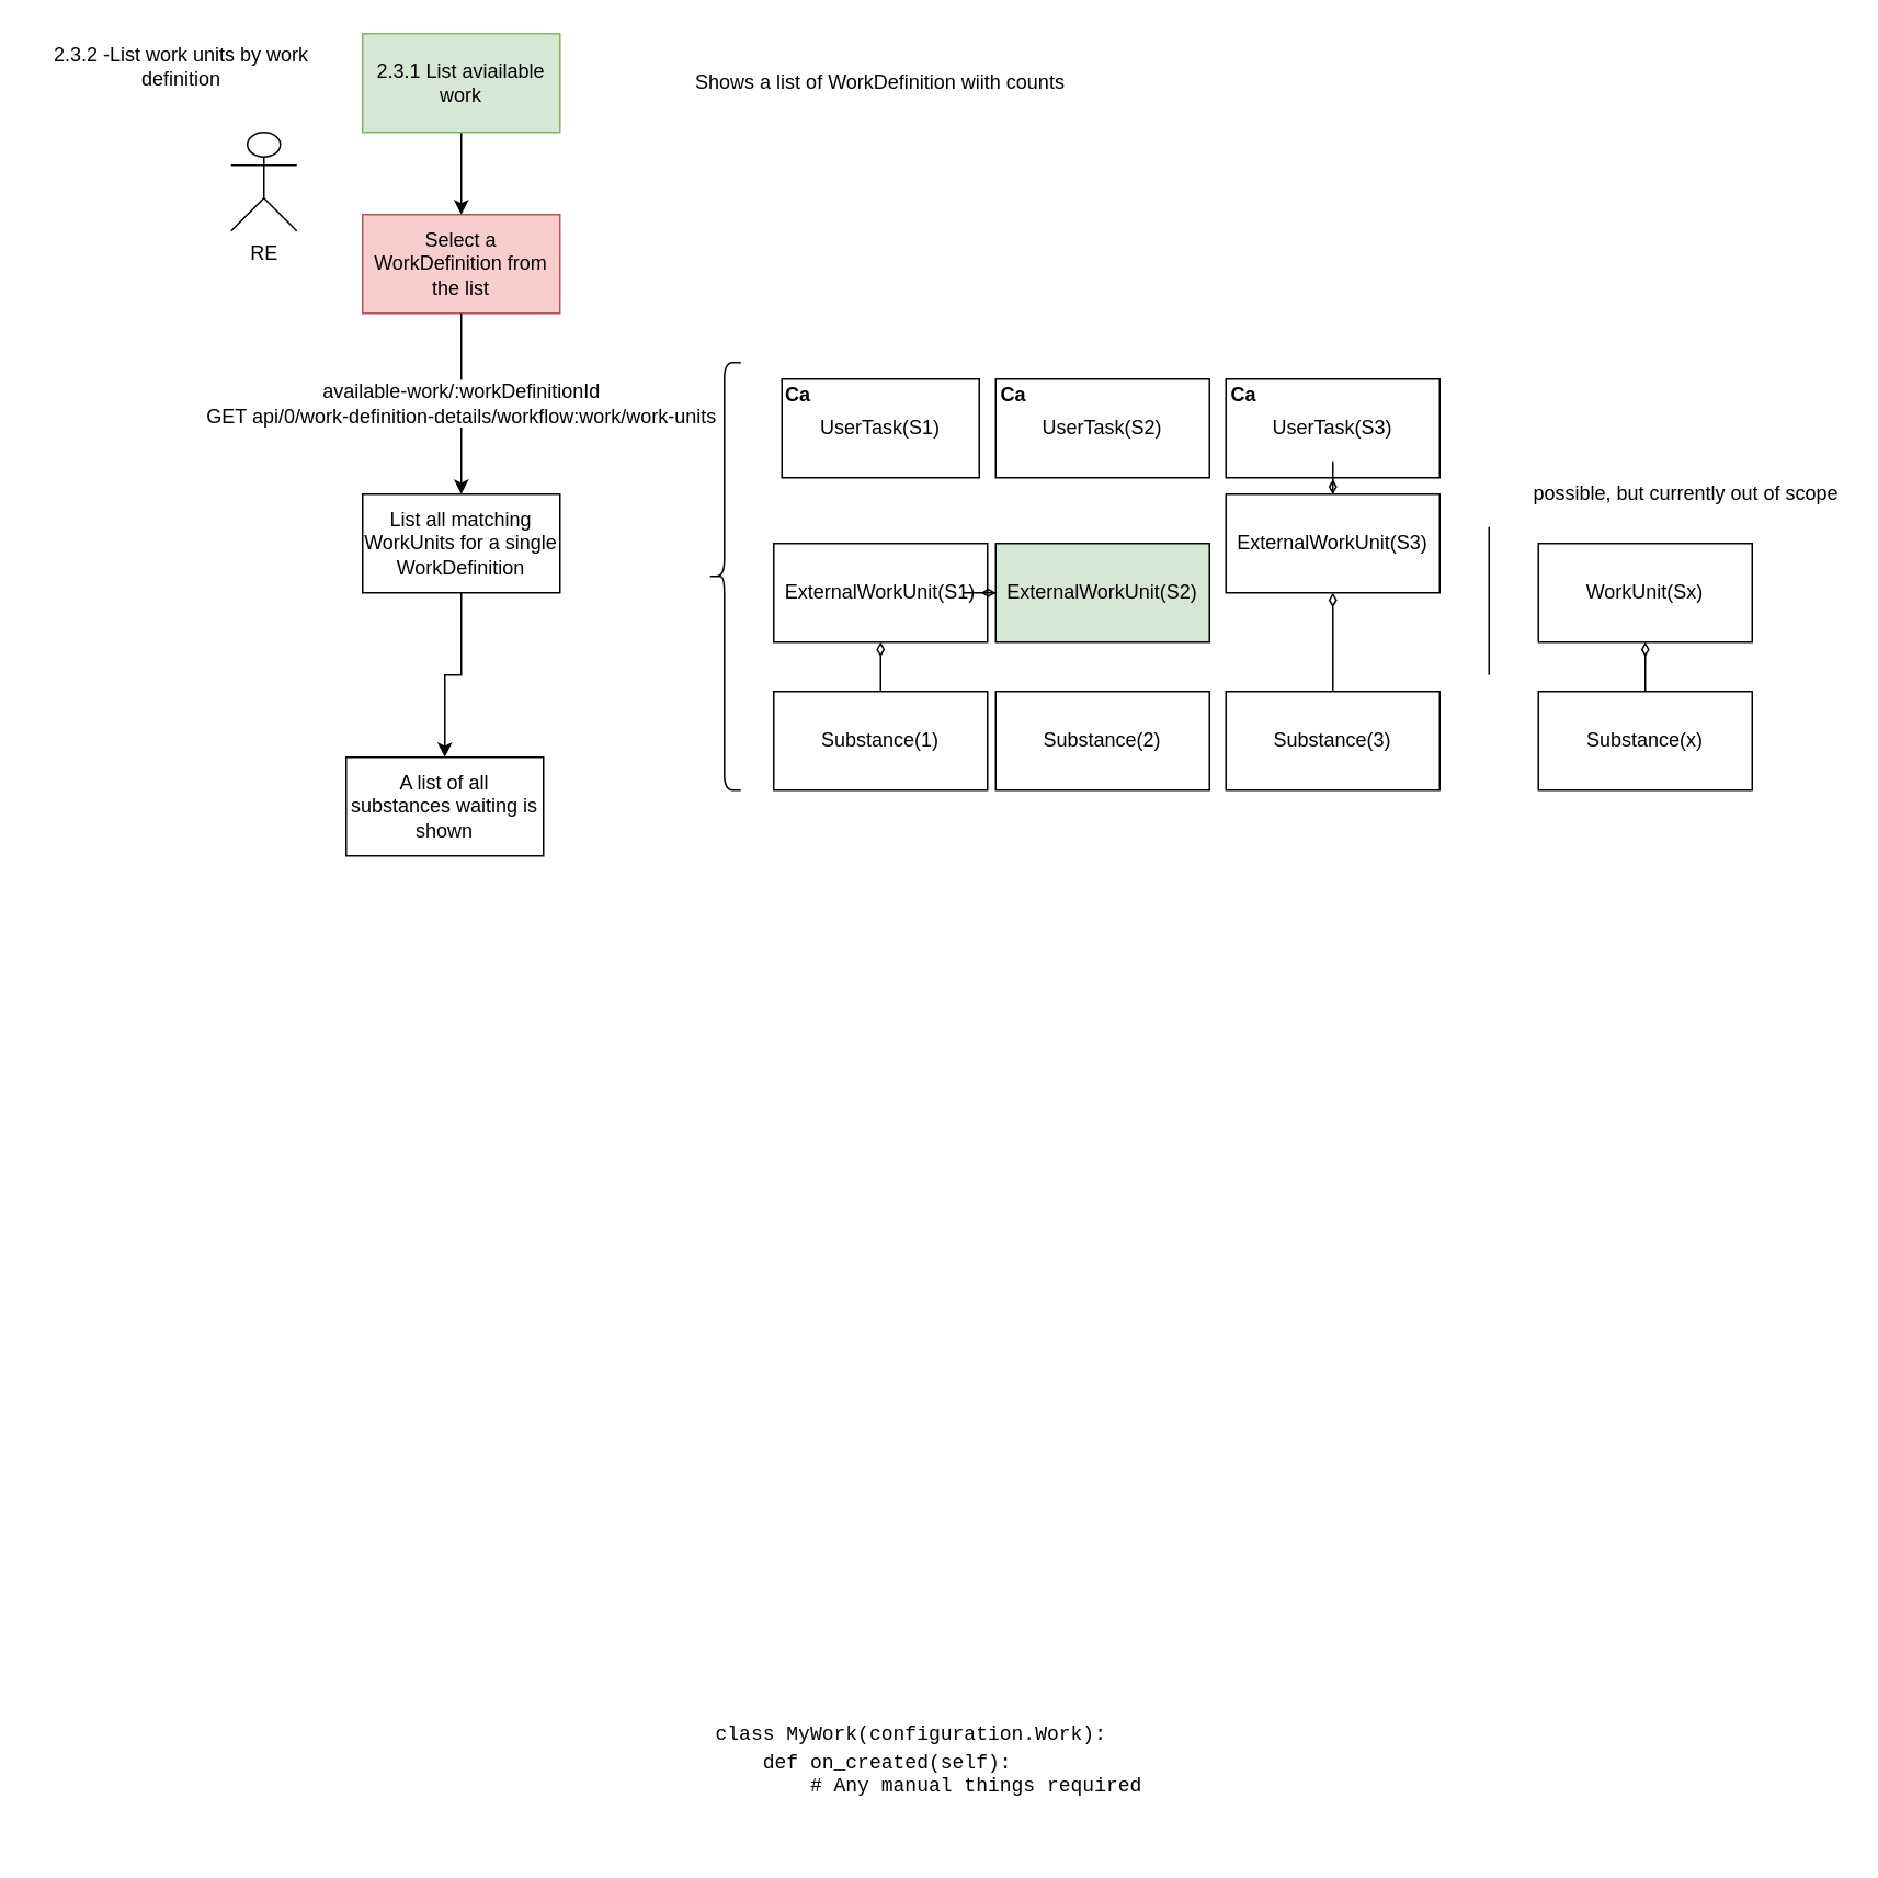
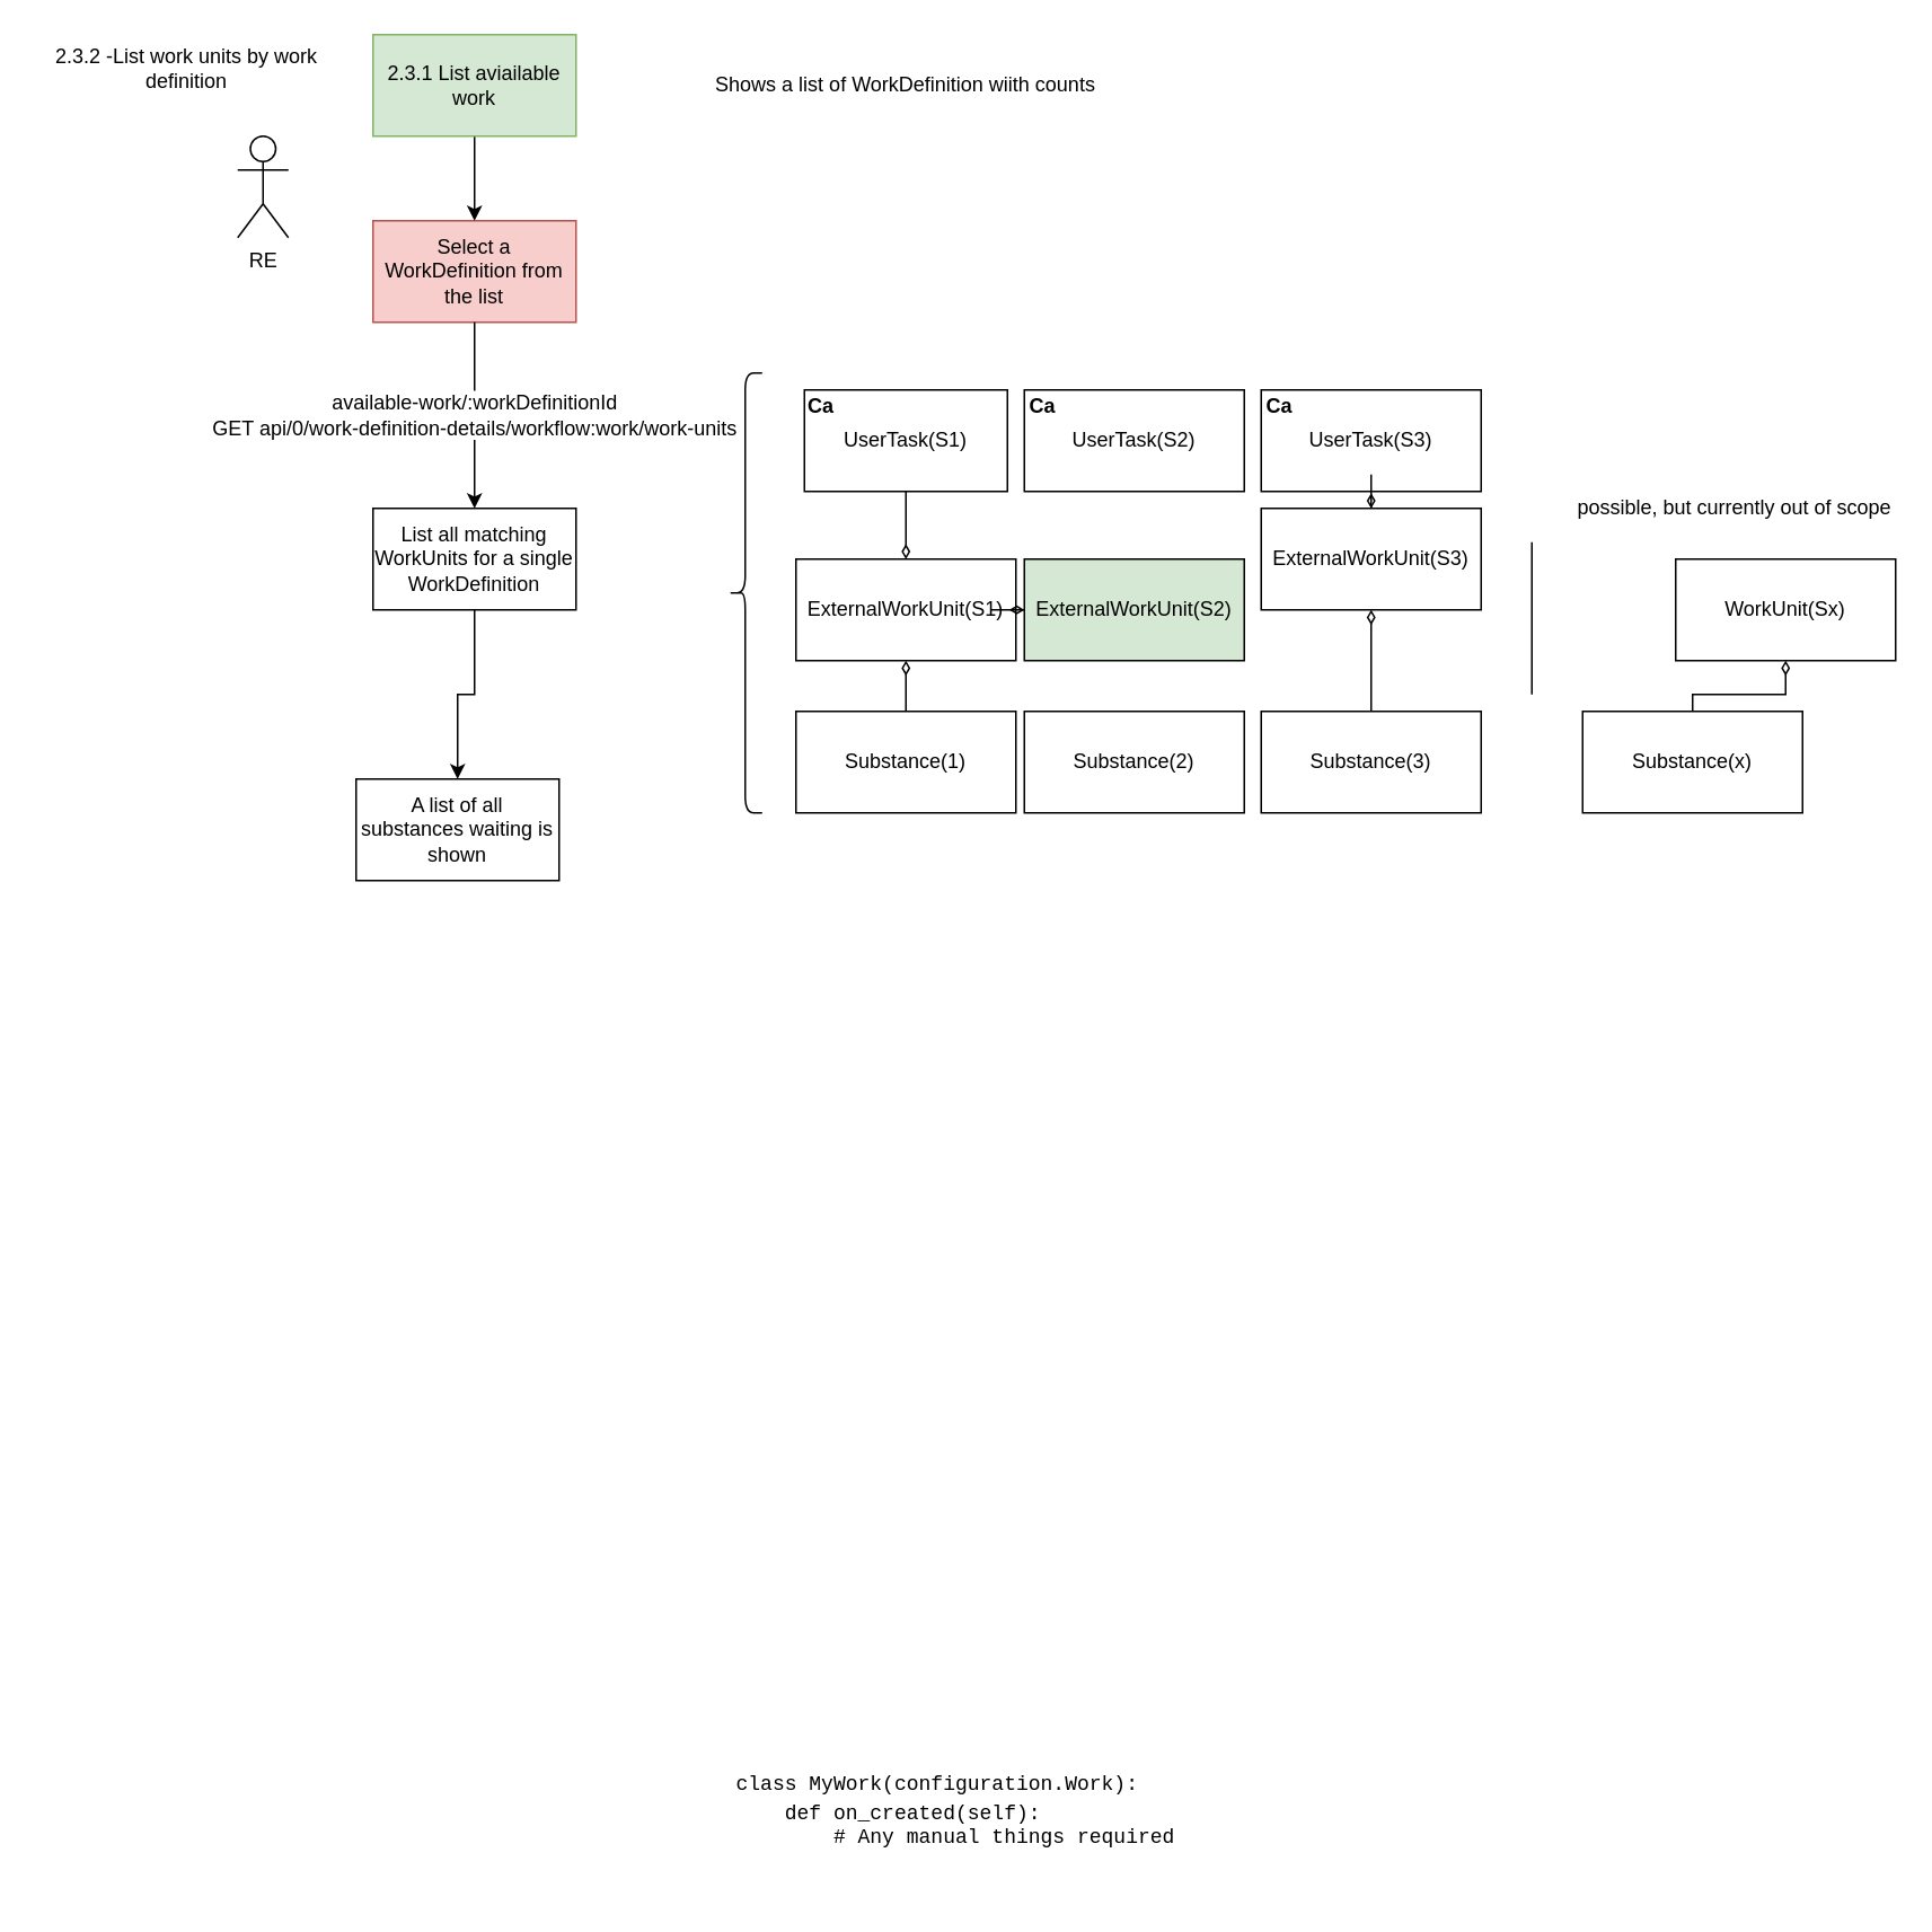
- <mxCell id="2" value="RE" style="shape=umlActor;verticalLabelPosition=bottom;verticalAlign=top;html=1;outlineConnect=0;fontSize=12;" parent="1" vertex="1"><mxGeometry x="140" y="80" width="40" height="60" as="geometry" /></mxCell>
+ <mxCell id="2" value="RE" style="shape=umlActor;verticalLabelPosition=bottom;verticalAlign=top;html=1;outlineConnect=0;fontSize=12;" parent="1" vertex="1"><mxGeometry x="140" y="80" width="30" height="60" as="geometry" /></mxCell>
+ <mxCell id="25" value="" style="edgeStyle=orthogonalEdgeStyle;rounded=0;orthogonalLoop=1;jettySize=auto;html=1;startArrow=diamondThin;startFill=0;endArrow=none;endFill=0;" parent="1" source="27" target="13" edge="1"><mxGeometry relative="1" as="geometry" /></mxCell>
- <mxCell id="34" value="WorkUnit(Sx)" style="rounded=0;whiteSpace=wrap;html=1;fontSize=12;" parent="1" vertex="1"><mxGeometry x="935" y="330" width="130" height="60" as="geometry" /></mxCell>
+ <mxCell id="34" value="WorkUnit(Sx)" style="rounded=0;whiteSpace=wrap;html=1;fontSize=12;" parent="1" vertex="1"><mxGeometry x="990" y="330" width="130" height="60" as="geometry" /></mxCell>
